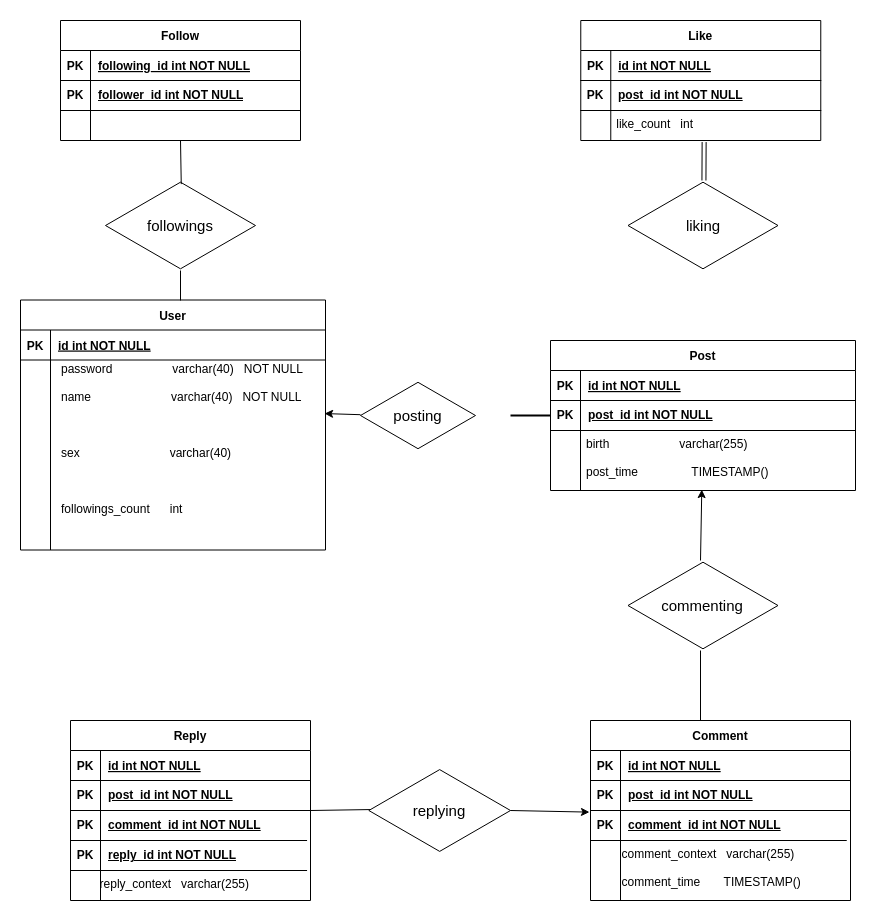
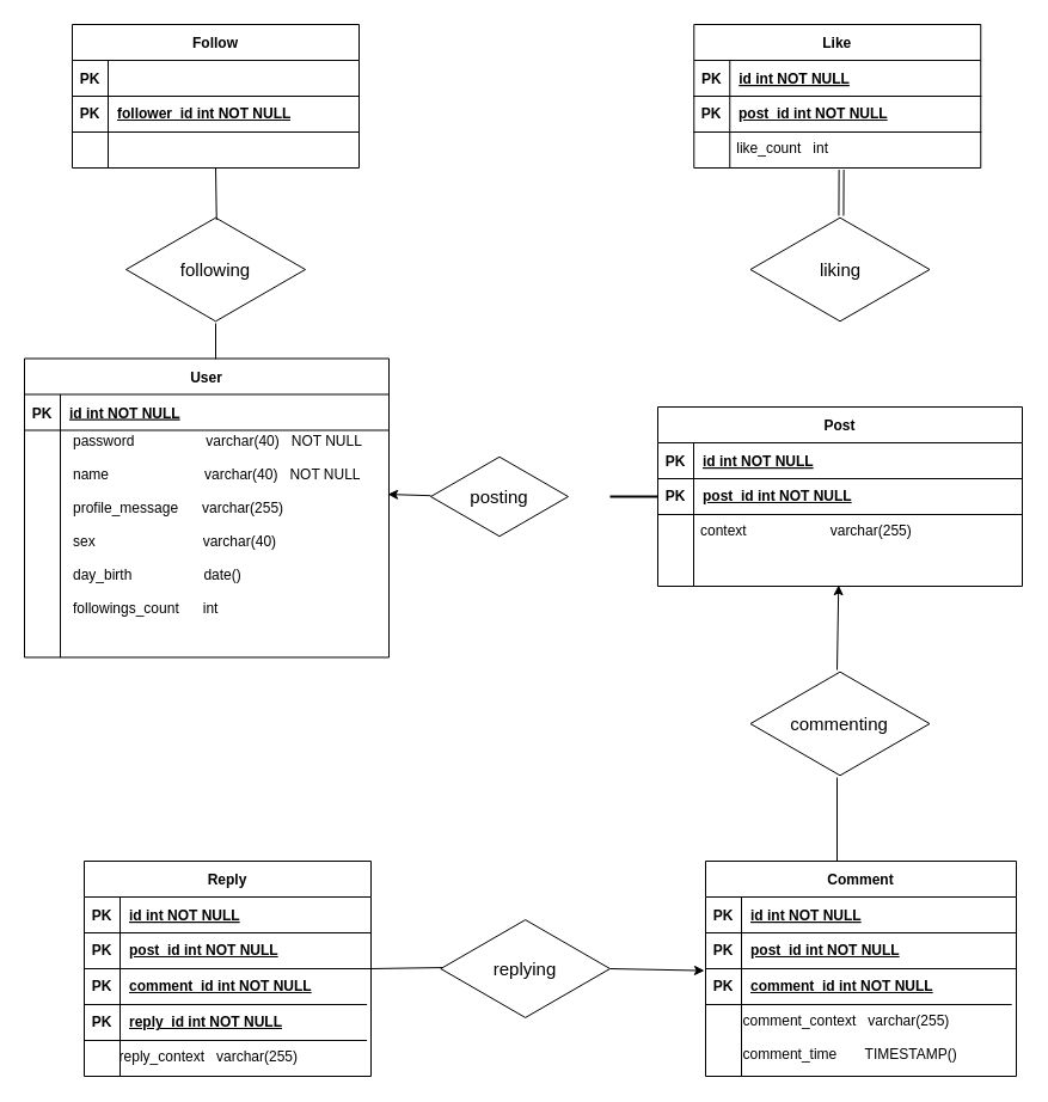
- <mxCell id="70" value="following_id int NOT NULL" style="shape=partialRectangle;overflow=hidden;connectable=1;fillColor=none;top=0;left=0;bottom=0;right=0;align=left;spacingLeft=6;fontStyle=5;movable=1;resizable=1;rotatable=1;deletable=1;editable=1;locked=0;" vertex="1" parent="68"><mxGeometry x="30" width="210" height="30" as="geometry"><mxRectangle width="210" height="30" as="alternateBounds" /></mxGeometry></mxCell>
- <mxCell id="91" value="&lt;font style=&quot;font-size: 15px;&quot;&gt;followings&lt;/font&gt;" style="html=1;whiteSpace=wrap;aspect=fixed;shape=isoRectangle;" vertex="1" parent="1"><mxGeometry x="105" y="180" width="150" height="90" as="geometry" /></mxCell>
+ <mxCell id="91" value="&lt;font style=&quot;font-size: 15px;&quot;&gt;following&lt;/font&gt;" style="html=1;whiteSpace=wrap;aspect=fixed;shape=isoRectangle;" vertex="1" parent="1"><mxGeometry x="105" y="180" width="150" height="90" as="geometry" /></mxCell>
+ <mxCell id="12" value="profile_message      varchar(255)" style="text;align=left;verticalAlign=top;spacingLeft=4;spacingRight=4;overflow=hidden;rotatable=0;points=[[0,0.5],[1,0.5]];portConstraint=eastwest;rounded=0;shadow=0;html=0;" vertex="1" parent="2"><mxGeometry x="35" y="111" width="190" height="28" as="geometry" /></mxCell>
- <mxCell id="27" value="birth                     varchar(255)" style="text;align=left;verticalAlign=top;spacingLeft=4;spacingRight=4;overflow=hidden;rotatable=0;points=[[0,0.5],[1,0.5]];portConstraint=eastwest;rounded=0;shadow=0;html=0;" vertex="1" parent="16"><mxGeometry x="30" y="90" width="190" height="28" as="geometry" /></mxCell>
+ <mxCell id="27" value="context                     varchar(255)" style="text;align=left;verticalAlign=top;spacingLeft=4;spacingRight=4;overflow=hidden;rotatable=0;points=[[0,0.5],[1,0.5]];portConstraint=eastwest;rounded=0;shadow=0;html=0;" vertex="1" parent="16"><mxGeometry x="30" y="90" width="190" height="28" as="geometry" /></mxCell>
- <mxCell id="28" value="post_time                TIMESTAMP()" style="text;align=left;verticalAlign=top;spacingLeft=4;spacingRight=4;overflow=hidden;rotatable=0;points=[[0,0.5],[1,0.5]];portConstraint=eastwest;rounded=0;shadow=0;html=0;" vertex="1" parent="16"><mxGeometry x="30" y="118" width="220" height="28" as="geometry" /></mxCell>
+ <mxCell id="14" value="day_birth                  date()" style="text;align=left;verticalAlign=top;spacingLeft=4;spacingRight=4;overflow=hidden;rotatable=0;points=[[0,0.5],[1,0.5]];portConstraint=eastwest;rounded=0;shadow=0;html=0;" vertex="1" parent="2"><mxGeometry x="35" y="167" width="190" height="28" as="geometry" /></mxCell>
